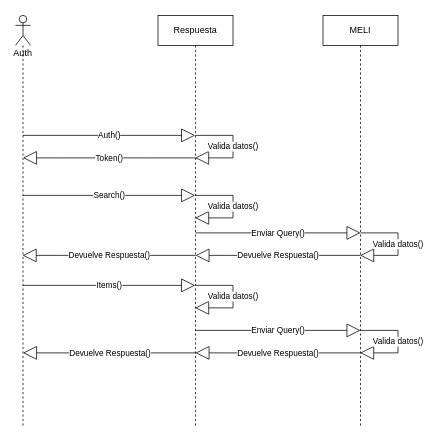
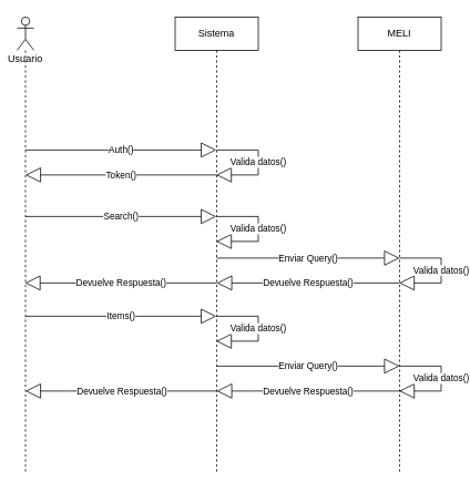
- <mxCell id="3" value="Respuesta" style="shape=umlLifeline;perimeter=lifelinePerimeter;whiteSpace=wrap;html=1;container=1;collapsible=0;recursiveResize=0;outlineConnect=0;" vertex="1" parent="1"><mxGeometry x="210" y="20" width="100" height="550" as="geometry" /></mxCell>
+ <mxCell id="3" value="Sistema" style="shape=umlLifeline;perimeter=lifelinePerimeter;whiteSpace=wrap;html=1;container=1;collapsible=0;recursiveResize=0;outlineConnect=0;" vertex="1" parent="1"><mxGeometry x="210" y="20" width="100" height="550" as="geometry" /></mxCell>
- <mxCell id="2" value="Auth" style="shape=umlLifeline;participant=umlActor;perimeter=lifelinePerimeter;whiteSpace=wrap;html=1;container=1;collapsible=0;recursiveResize=0;verticalAlign=top;spacingTop=36;outlineConnect=0;" vertex="1" parent="1"><mxGeometry x="20" y="20" width="20" height="550" as="geometry" /></mxCell>
+ <mxCell id="2" value="Usuario" style="shape=umlLifeline;participant=umlActor;perimeter=lifelinePerimeter;whiteSpace=wrap;html=1;container=1;collapsible=0;recursiveResize=0;verticalAlign=top;spacingTop=36;outlineConnect=0;" vertex="1" parent="1"><mxGeometry x="20" y="20" width="20" height="550" as="geometry" /></mxCell>
